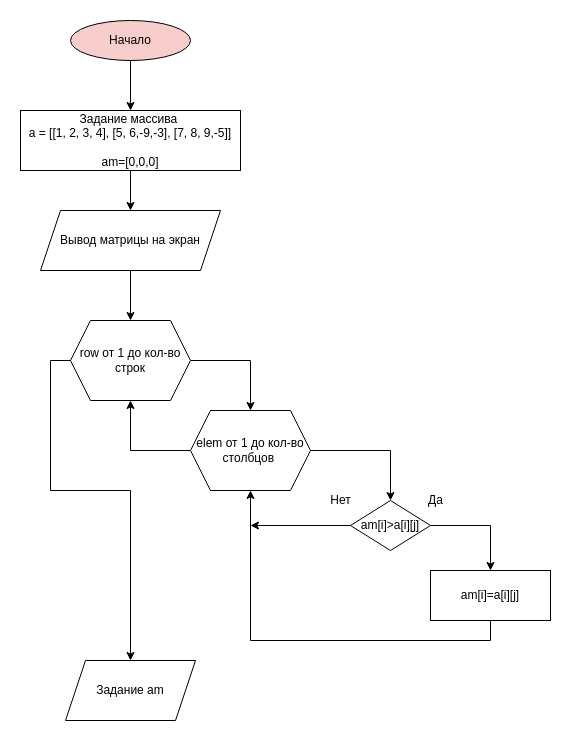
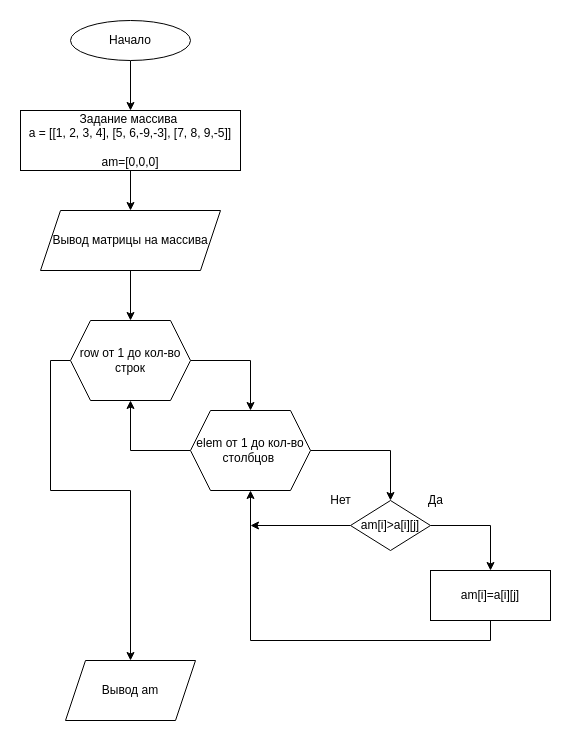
- <mxCell id="3" value="Начало" style="ellipse;whiteSpace=wrap;html=1;fillColor=#f8cecc;" parent="1" vertex="1"><mxGeometry x="70" y="20" width="120" height="40" as="geometry" /></mxCell>
+ <mxCell id="3" value="Начало" style="ellipse;whiteSpace=wrap;html=1;" parent="1" vertex="1"><mxGeometry x="70" y="20" width="120" height="40" as="geometry" /></mxCell>
- <mxCell id="7" value="Вывод матрицы на экран" style="shape=parallelogram;perimeter=parallelogramPerimeter;whiteSpace=wrap;html=1;fixedSize=1;" parent="1" vertex="1"><mxGeometry x="40" y="210" width="180" height="60" as="geometry" /></mxCell>
+ <mxCell id="7" value="Вывод матрицы на массива" style="shape=parallelogram;perimeter=parallelogramPerimeter;whiteSpace=wrap;html=1;fixedSize=1;" parent="1" vertex="1"><mxGeometry x="40" y="210" width="180" height="60" as="geometry" /></mxCell>
- <mxCell id="21" value="Задание am" style="shape=parallelogram;perimeter=parallelogramPerimeter;whiteSpace=wrap;html=1;fixedSize=1;" parent="1" vertex="1"><mxGeometry x="65" y="660" width="130" height="60" as="geometry" /></mxCell>
+ <mxCell id="21" value="Вывод am" style="shape=parallelogram;perimeter=parallelogramPerimeter;whiteSpace=wrap;html=1;fixedSize=1;" parent="1" vertex="1"><mxGeometry x="65" y="660" width="130" height="60" as="geometry" /></mxCell>
